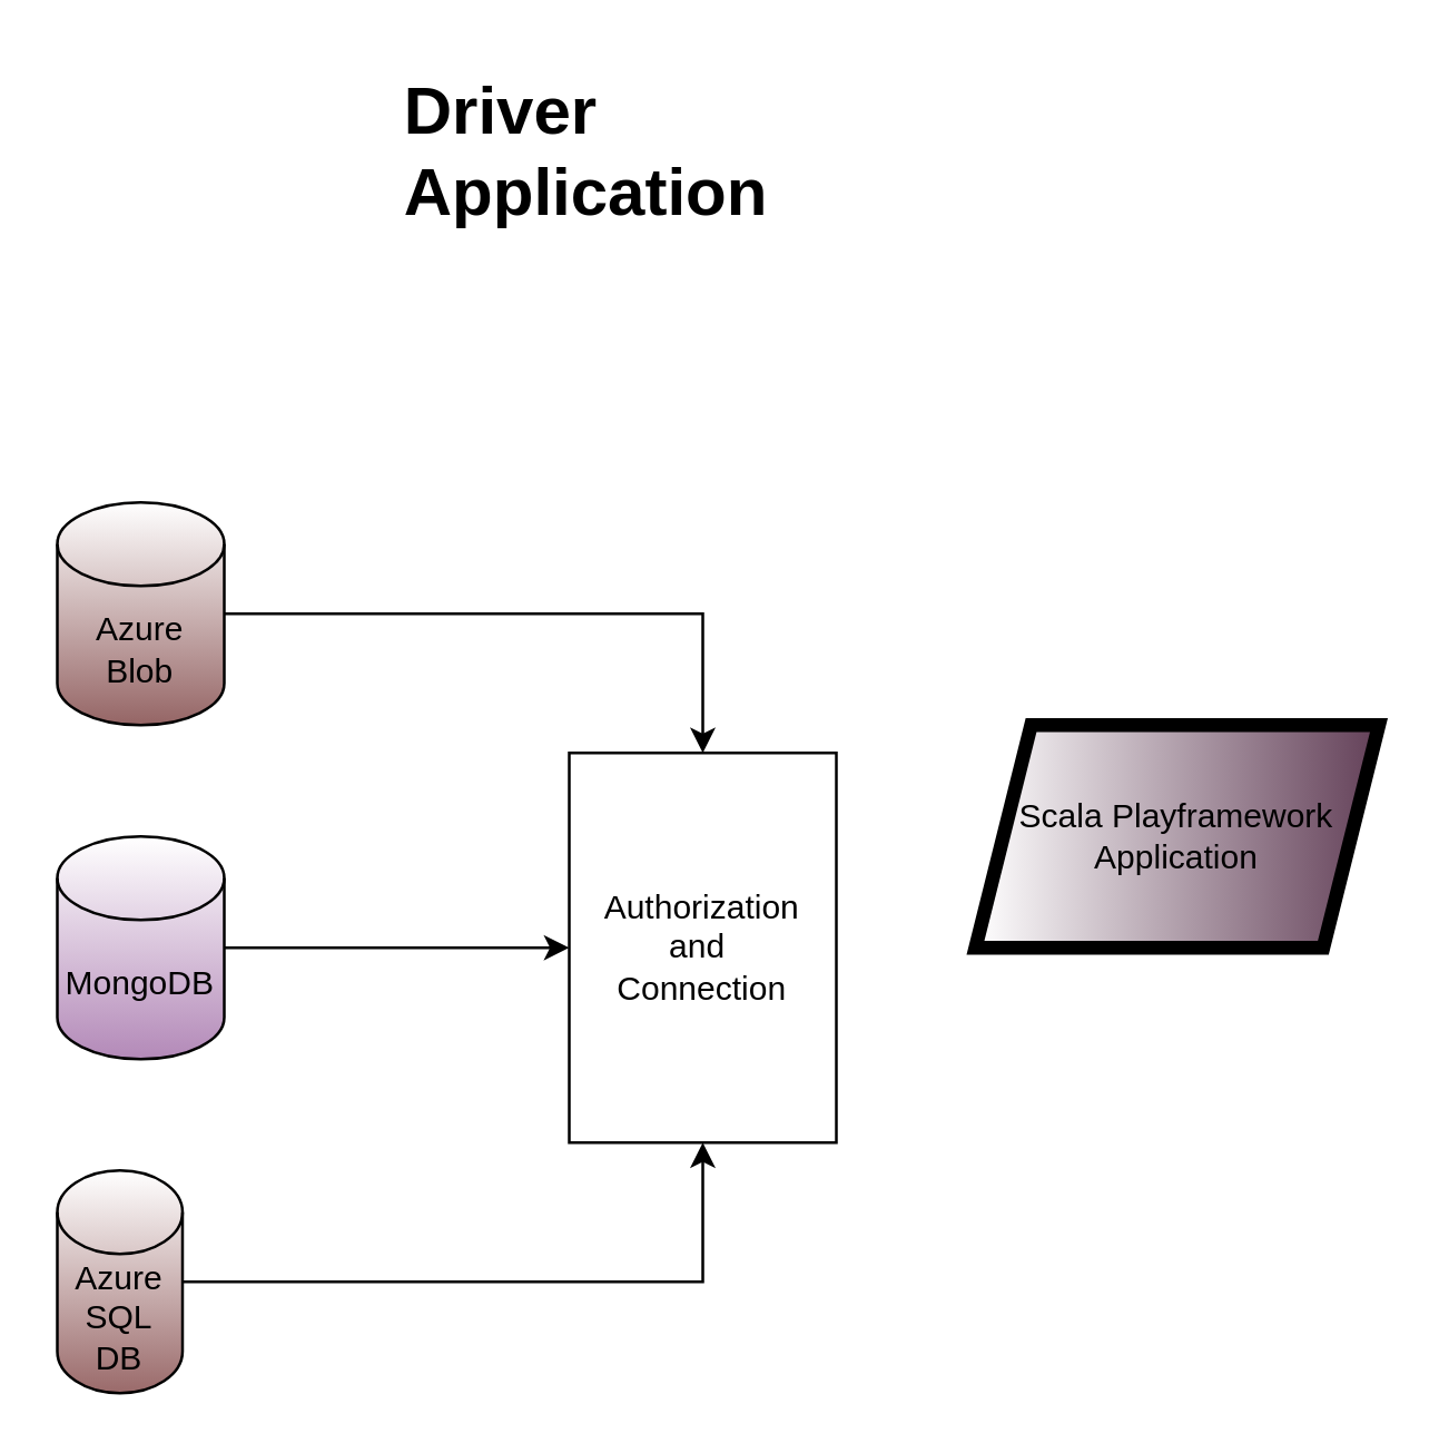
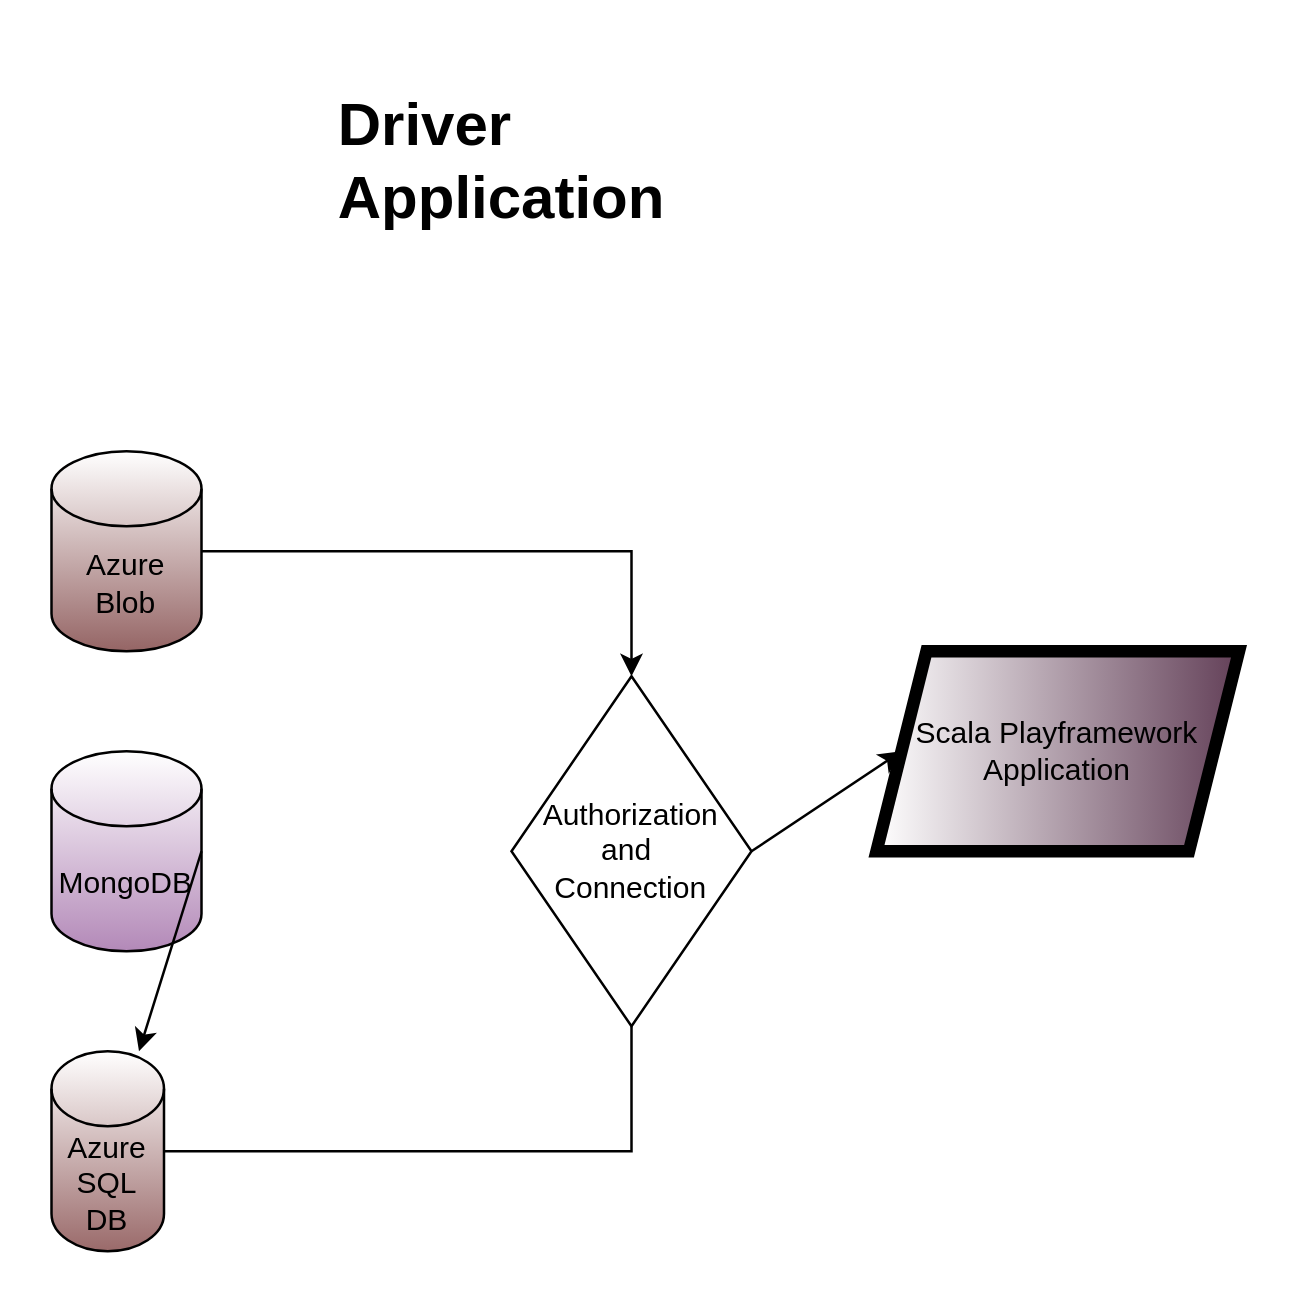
- <mxCell id="2" value="&lt;h1&gt;Driver Application&lt;/h1&gt;" style="text;html=1;strokeColor=none;fillColor=none;spacing=5;spacingTop=-20;whiteSpace=wrap;overflow=hidden;rounded=0;" vertex="1" parent="1"><mxGeometry x="140" y="20" width="190" height="120" as="geometry" /></mxCell>
+ <mxCell id="2" value="&lt;h1&gt;Driver Application&lt;/h1&gt;" style="text;html=1;strokeColor=none;fillColor=none;spacing=5;spacingTop=-20;whiteSpace=wrap;overflow=hidden;rounded=0;" vertex="1" parent="1"><mxGeometry x="130" y="30" width="190" height="120" as="geometry" /></mxCell>
+ <mxCell id="11" value="" style="endArrow=classic;html=1;rounded=0;exitX=1;exitY=0.5;exitDx=0;exitDy=0;entryX=0;entryY=0.5;entryDx=0;entryDy=0;" edge="1" parent="1" source="7" target="3"><mxGeometry width="50" height="50" relative="1" as="geometry"><mxPoint x="310" y="380" as="sourcePoint" /><mxPoint x="360" y="330" as="targetPoint" /></mxGeometry></mxCell>
- <mxCell id="9" value="" style="endArrow=classic;html=1;rounded=0;exitX=1;exitY=0.5;exitDx=0;exitDy=0;exitPerimeter=0;entryX=0;entryY=0.5;entryDx=0;entryDy=0;" edge="1" parent="1" source="5" target="7"><mxGeometry width="50" height="50" relative="1" as="geometry"><mxPoint x="310" y="380" as="sourcePoint" /><mxPoint x="360" y="330" as="targetPoint" /></mxGeometry></mxCell>
+ <mxCell id="9" value="" style="endArrow=classic;html=1;rounded=0;exitX=1;exitY=0.5;exitDx=0;exitDy=0;exitPerimeter=0;" edge="1" parent="1" source="5" target="6"><mxGeometry width="50" height="50" relative="1" as="geometry"><mxPoint x="310" y="380" as="sourcePoint" /><mxPoint x="360" y="330" as="targetPoint" /></mxGeometry></mxCell>
- <mxCell id="7" value="Authorization&lt;br&gt;and&amp;nbsp;&lt;br&gt;Connection" style="whiteSpace=wrap;html=1;rounded=0;" vertex="1" parent="1"><mxGeometry x="204" y="270" width="96" height="140" as="geometry" /></mxCell>
+ <mxCell id="7" value="Authorization&lt;br&gt;and&amp;nbsp;&lt;br&gt;Connection" style="rhombus;whiteSpace=wrap;html=1;" vertex="1" parent="1"><mxGeometry x="204" y="270" width="96" height="140" as="geometry" /></mxCell>
- <mxCell id="10" value="" style="endArrow=classic;html=1;rounded=0;exitX=1;exitY=0.5;exitDx=0;exitDy=0;exitPerimeter=0;entryX=0.5;entryY=1;entryDx=0;entryDy=0;" edge="1" parent="1" source="6" target="7"><mxGeometry width="50" height="50" relative="1" as="geometry"><mxPoint x="310" y="380" as="sourcePoint" /><mxPoint x="360" y="330" as="targetPoint" /><Array as="points"><mxPoint x="252" y="460" /></Array></mxGeometry></mxCell>
+ <mxCell id="10" value="" style="endArrow=none;html=1;rounded=0;exitX=1;exitY=0.5;exitDx=0;exitDy=0;exitPerimeter=0;entryX=0.5;entryY=1;entryDx=0;entryDy=0;" edge="1" parent="1" source="6" target="7"><mxGeometry width="50" height="50" relative="1" as="geometry"><mxPoint x="310" y="380" as="sourcePoint" /><mxPoint x="360" y="330" as="targetPoint" /><Array as="points"><mxPoint x="252" y="460" /></Array></mxGeometry></mxCell>
